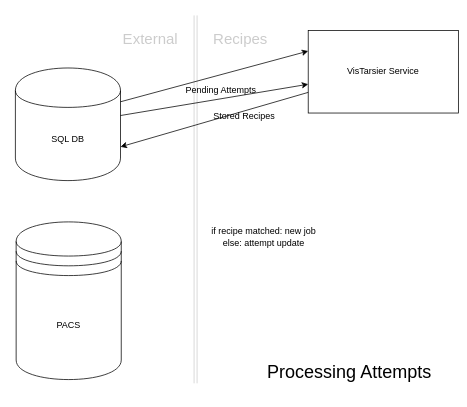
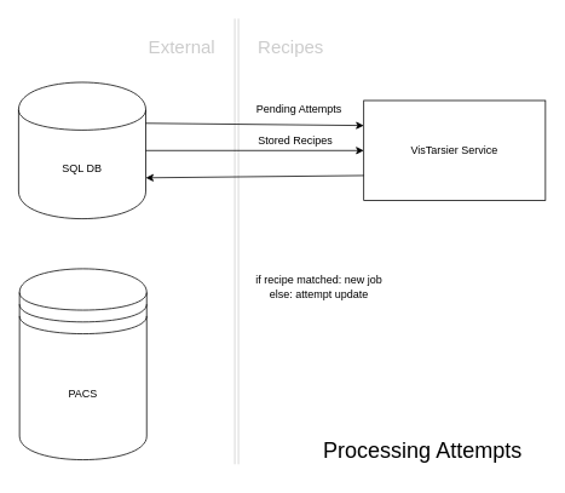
- <mxCell id="4" value="VisTarsier Service" style="rounded=0;whiteSpace=wrap;html=1;" vertex="1" parent="1"><mxGeometry x="410" y="40" width="200" height="110" as="geometry" /></mxCell>
+ <mxCell id="4" value="VisTarsier Service" style="rounded=0;whiteSpace=wrap;html=1;" vertex="1" parent="1"><mxGeometry x="400" y="110" width="200" height="110" as="geometry" /></mxCell>
- <mxCell id="10" value="Pending Attempts" style="text;html=1;strokeColor=none;fillColor=none;align=center;verticalAlign=middle;whiteSpace=wrap;rounded=0;fontSize=12;fontColor=#000000;opacity=50;" vertex="1" parent="1"><mxGeometry x="234" y="110" width="120" height="20" as="geometry" /></mxCell>
+ <mxCell id="10" value="Pending Attempts" style="text;html=1;strokeColor=none;fillColor=none;align=center;verticalAlign=middle;whiteSpace=wrap;rounded=0;fontSize=12;fontColor=#000000;opacity=50;" vertex="1" parent="1"><mxGeometry x="269" y="110" width="120" height="20" as="geometry" /></mxCell>
